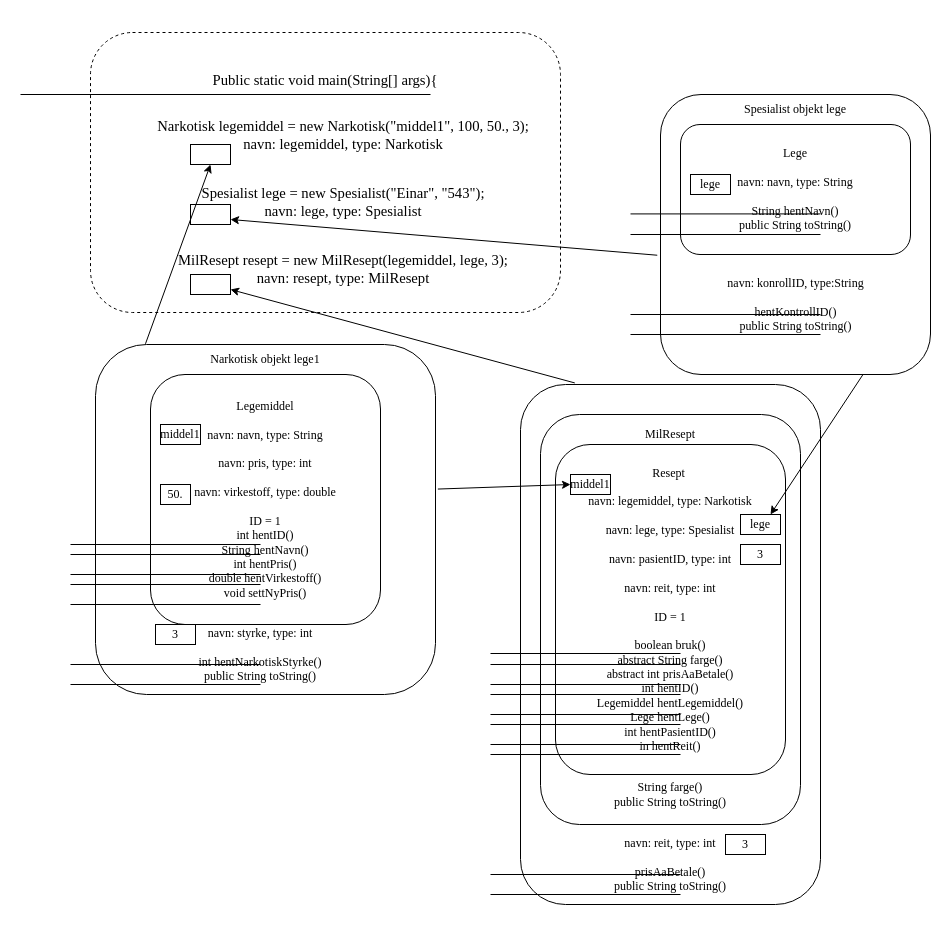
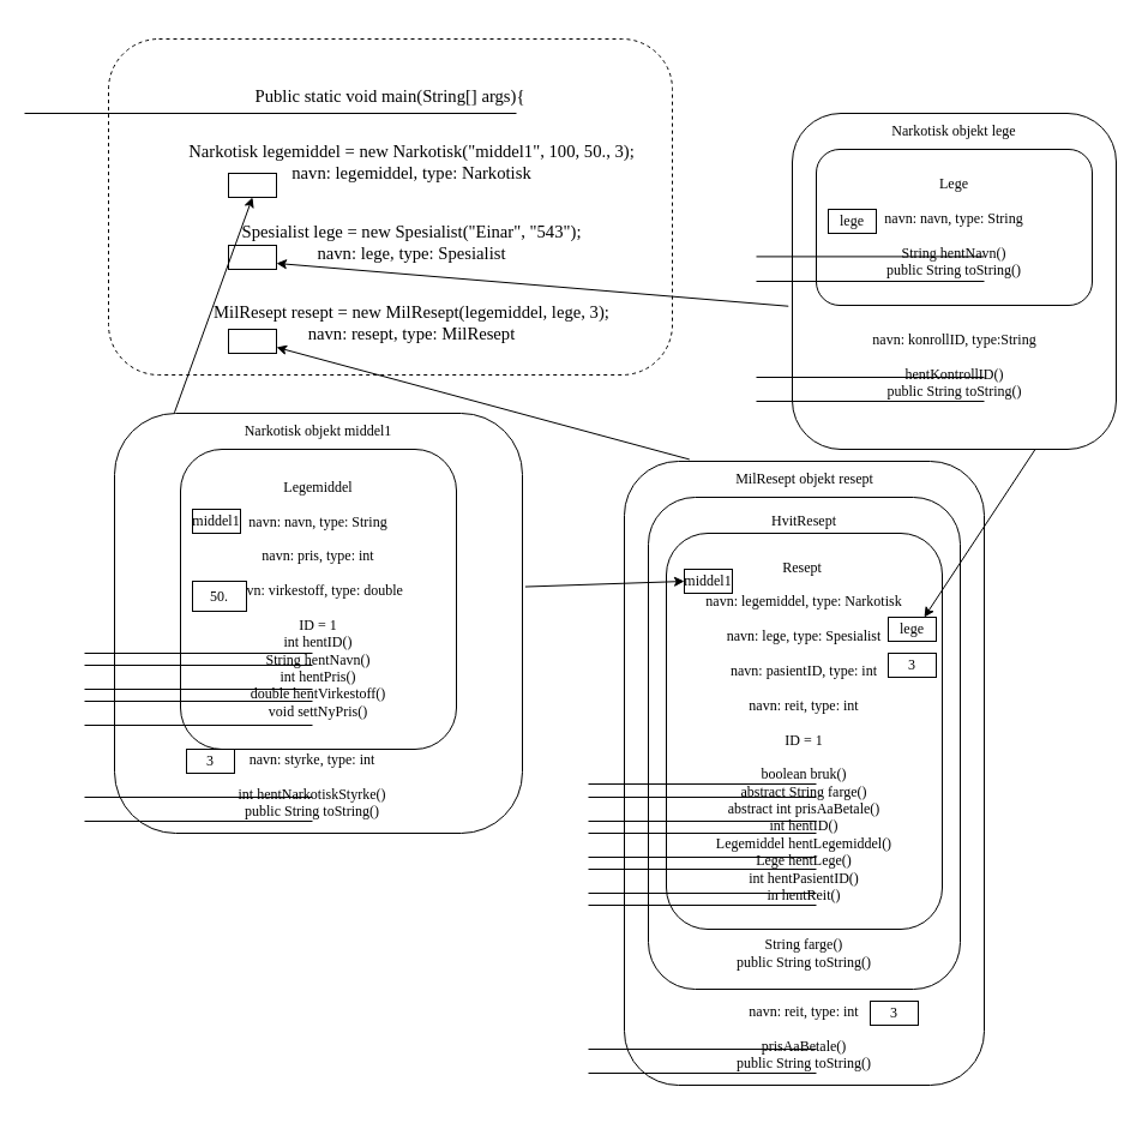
- <mxCell id="28" value="Spesialist objekt lege" style="text;html=1;strokeColor=none;fillColor=none;align=center;verticalAlign=middle;whiteSpace=wrap;rounded=0;fontFamily=Times New Roman;" vertex="1" parent="1"><mxGeometry x="725" y="82" width="140" height="30" as="geometry" /></mxCell>
+ <mxCell id="28" value="Narkotisk objekt lege" style="text;html=1;strokeColor=none;fillColor=none;align=center;verticalAlign=middle;whiteSpace=wrap;rounded=0;fontFamily=Times New Roman;" vertex="1" parent="1"><mxGeometry x="725" y="82" width="140" height="30" as="geometry" /></mxCell>
- <mxCell id="14" value="Narkotisk objekt lege1" style="text;html=1;strokeColor=none;fillColor=none;align=center;verticalAlign=middle;whiteSpace=wrap;rounded=0;fontFamily=Times New Roman;" vertex="1" parent="1"><mxGeometry x="200" y="332" width="130" height="30" as="geometry" /></mxCell>
+ <mxCell id="14" value="Narkotisk objekt middel1" style="text;html=1;strokeColor=none;fillColor=none;align=center;verticalAlign=middle;whiteSpace=wrap;rounded=0;fontFamily=Times New Roman;" vertex="1" parent="1"><mxGeometry x="200" y="332" width="130" height="30" as="geometry" /></mxCell>
+ <mxCell id="45" value="MilResept objekt resept" style="text;html=1;strokeColor=none;fillColor=none;align=center;verticalAlign=middle;whiteSpace=wrap;rounded=0;fontFamily=Times New Roman;" vertex="1" parent="1"><mxGeometry x="595.63" y="372" width="148.75" height="30" as="geometry" /></mxCell>
- <mxCell id="43" value="MilResept" style="text;html=1;strokeColor=none;fillColor=none;align=center;verticalAlign=middle;whiteSpace=wrap;rounded=0;fontFamily=Times New Roman;" vertex="1" parent="1"><mxGeometry x="600" y="407" width="140" height="30" as="geometry" /></mxCell>
+ <mxCell id="43" value="HvitResept" style="text;html=1;strokeColor=none;fillColor=none;align=center;verticalAlign=middle;whiteSpace=wrap;rounded=0;fontFamily=Times New Roman;" vertex="1" parent="1"><mxGeometry x="600" y="407" width="140" height="30" as="geometry" /></mxCell>
- <mxCell id="13" value="50." style="rounded=0;whiteSpace=wrap;html=1;fontFamily=Times New Roman;" vertex="1" parent="1"><mxGeometry x="160" y="472" width="30" height="20" as="geometry" /></mxCell>
+ <mxCell id="13" value="50." style="rounded=0;whiteSpace=wrap;html=1;fontFamily=Times New Roman;" vertex="1" parent="1"><mxGeometry x="160" y="472" width="45" height="25" as="geometry" /></mxCell>
